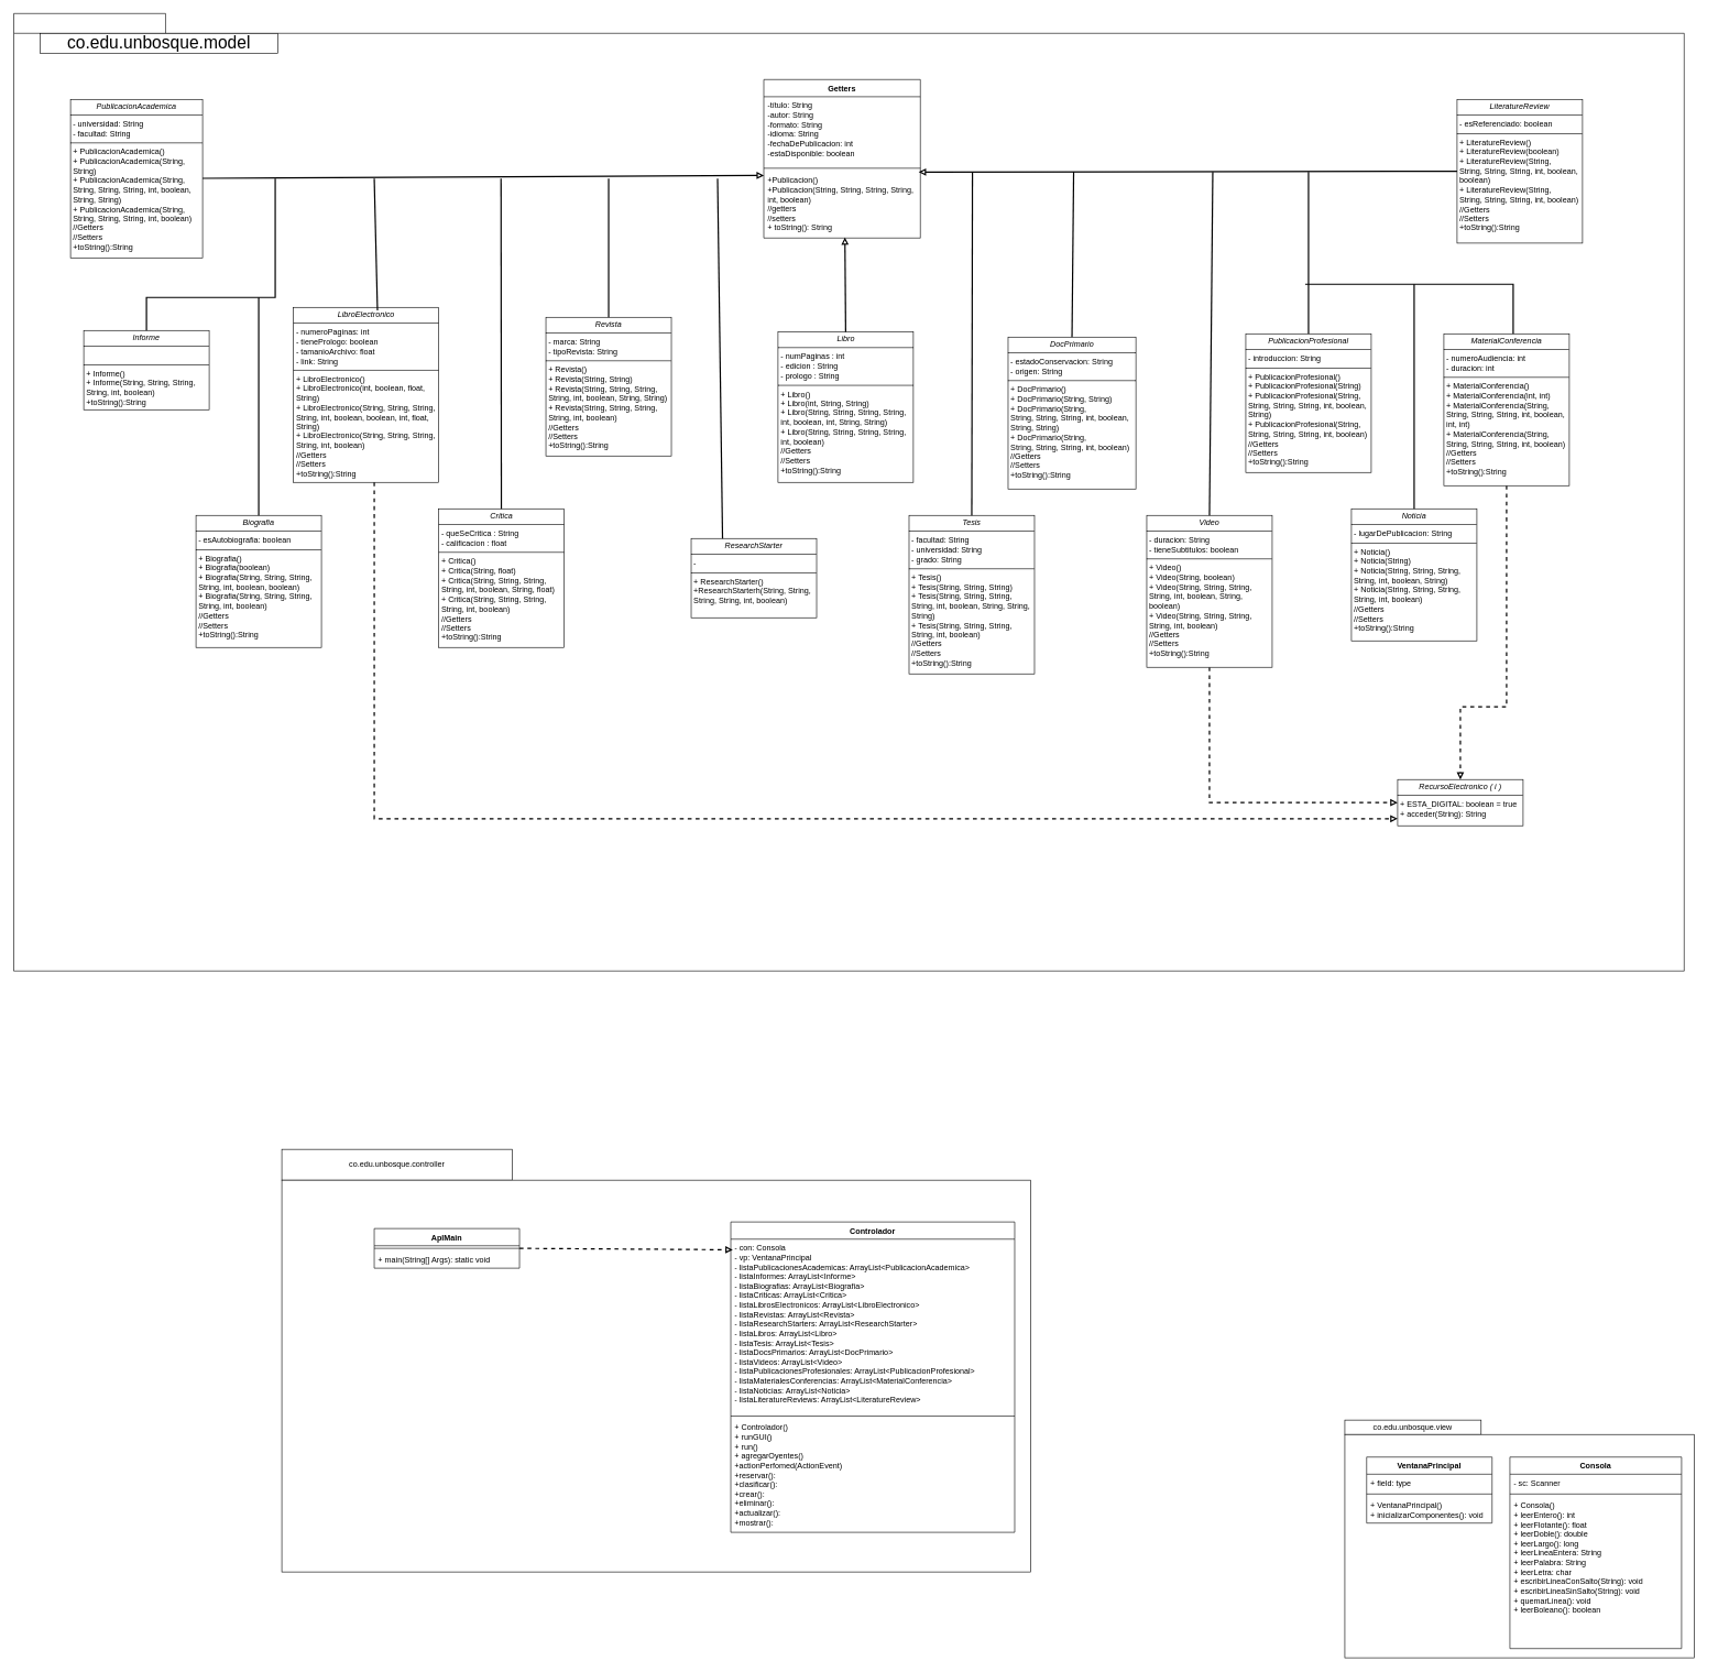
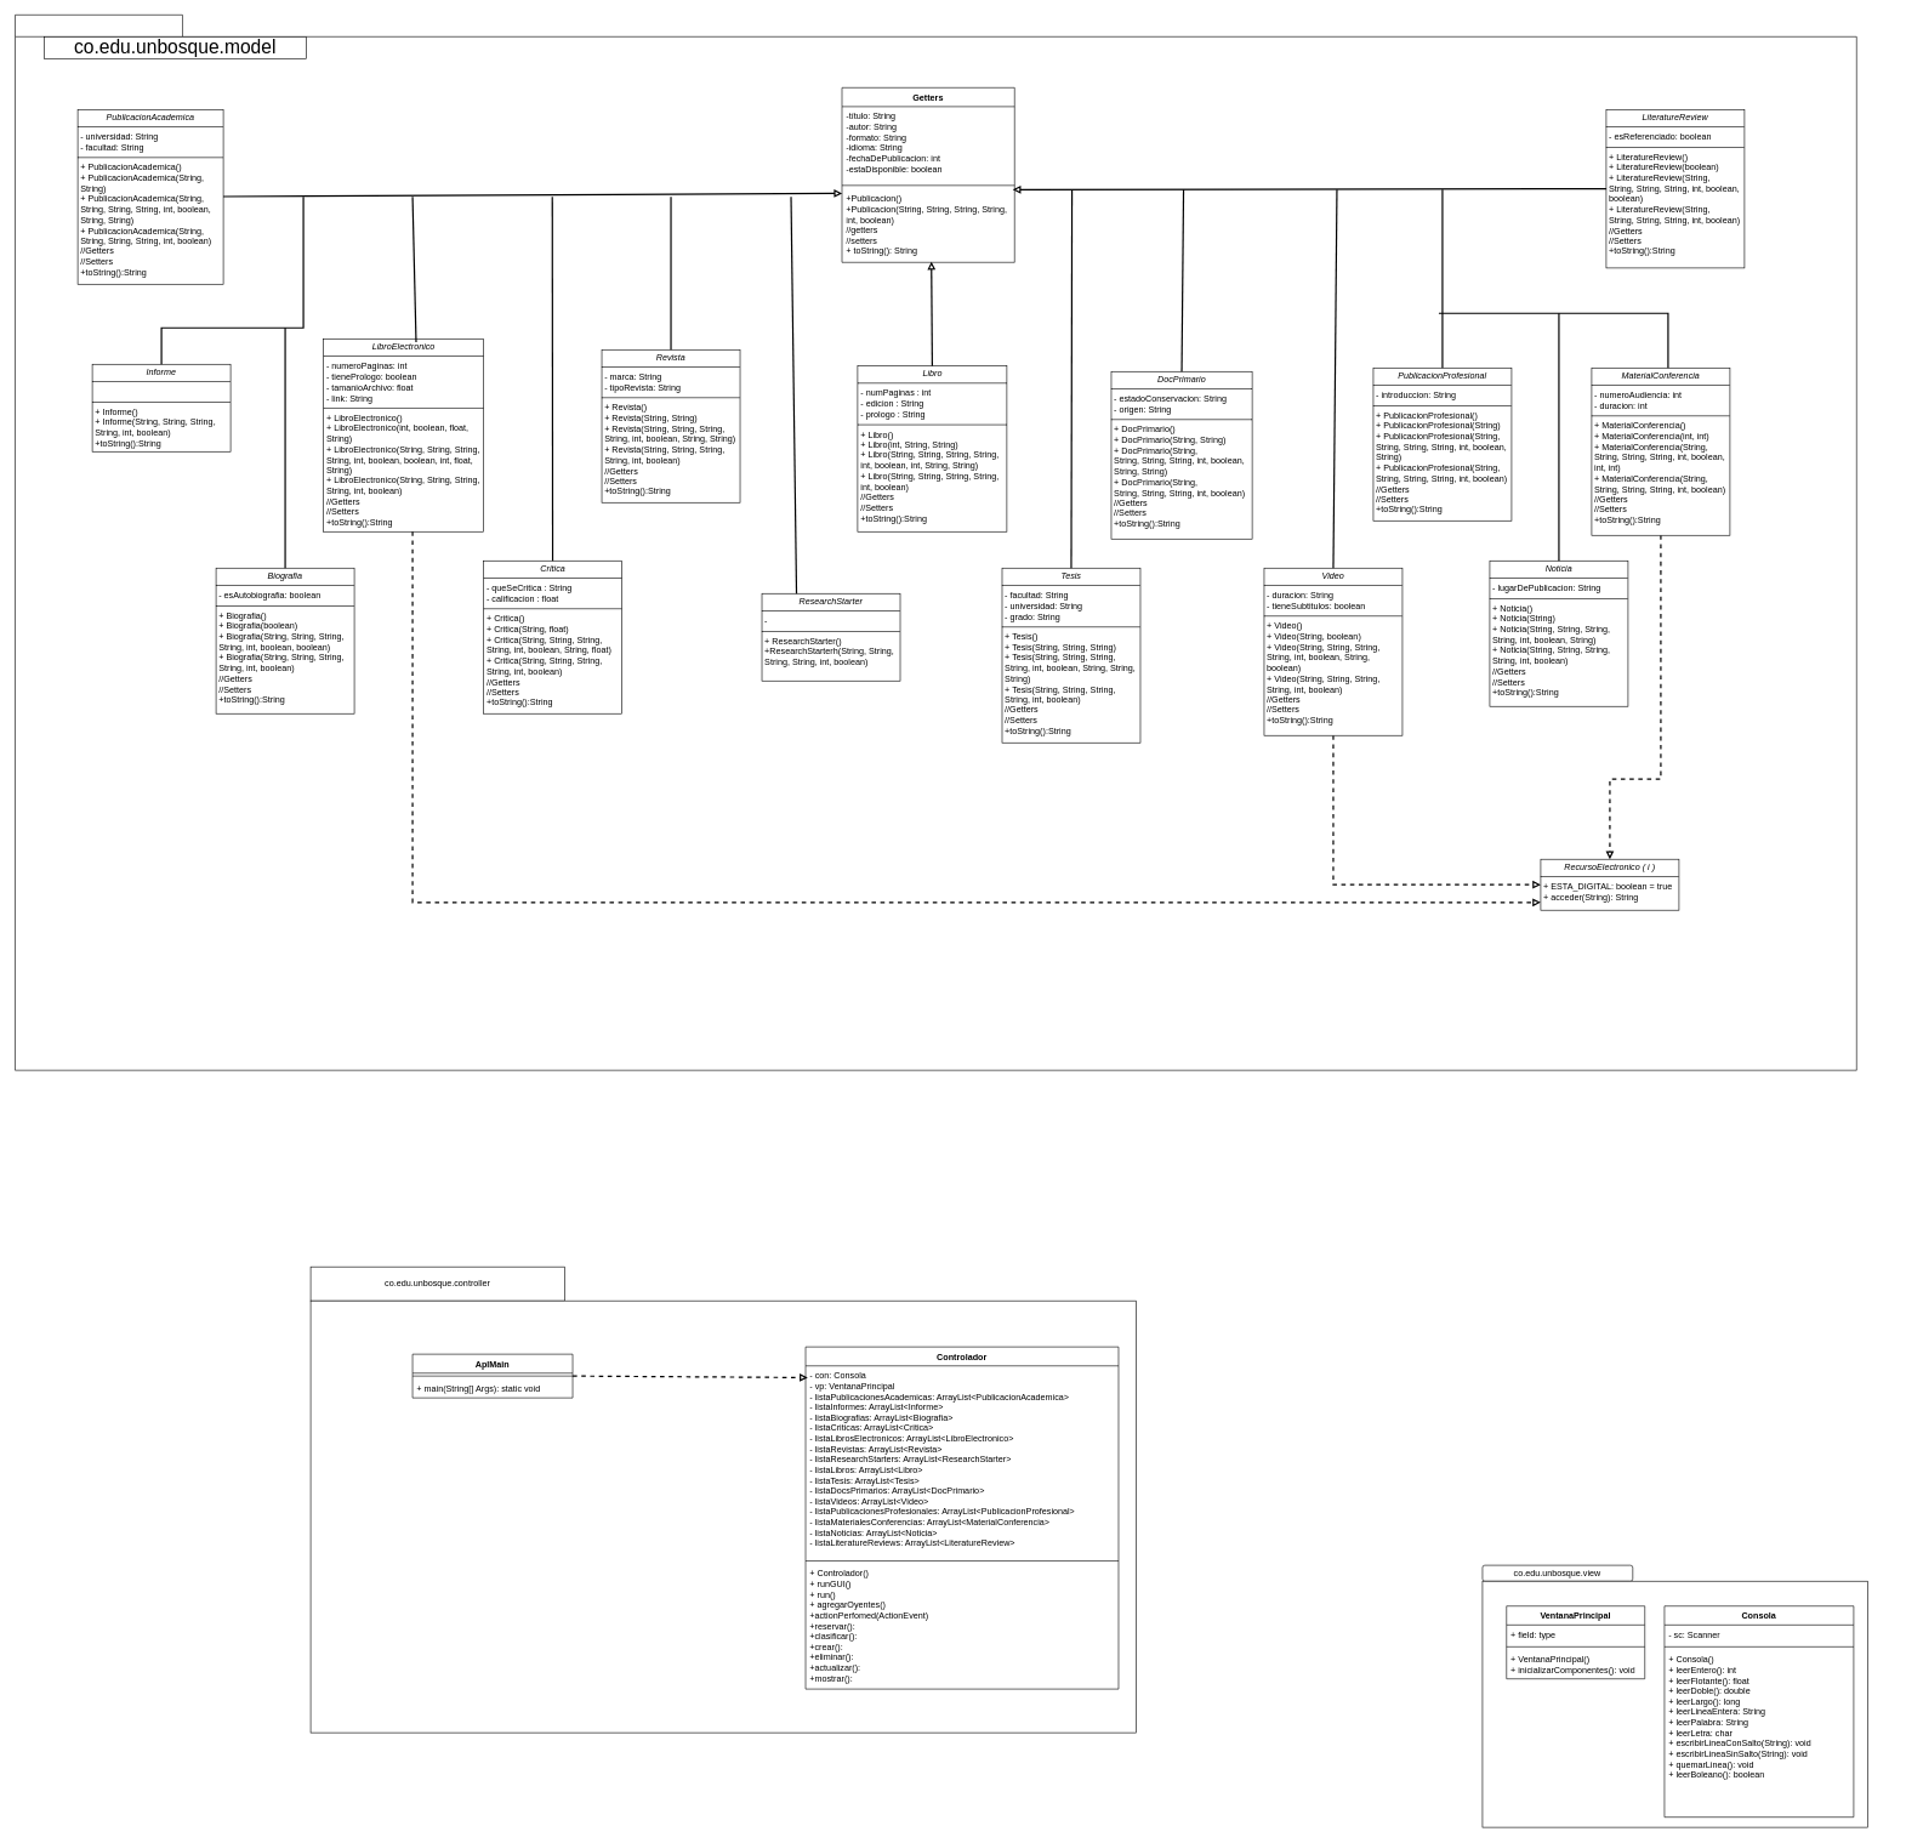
- <mxCell id="3" value="co.edu.unbosque.view" style="html=1;whiteSpace=wrap;" vertex="1" parent="2"><mxGeometry width="206.439" height="21.818" as="geometry" /></mxCell>
+ <mxCell id="3" value="co.edu.unbosque.view" style="html=1;whiteSpace=wrap;rounded=1;" vertex="1" parent="2"><mxGeometry width="206.439" height="21.818" as="geometry" /></mxCell>
